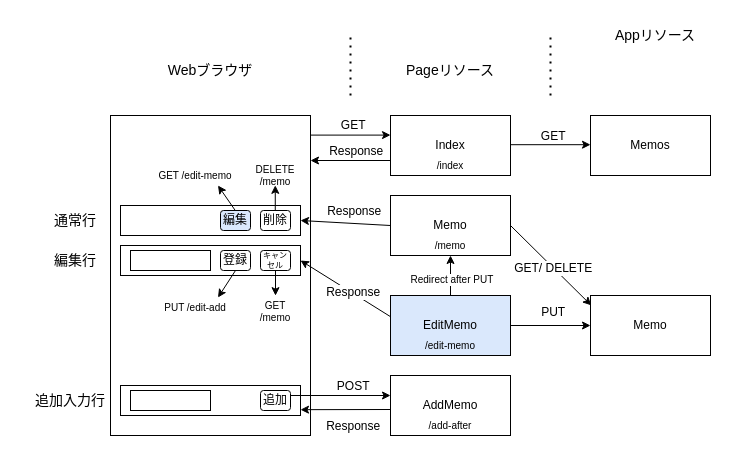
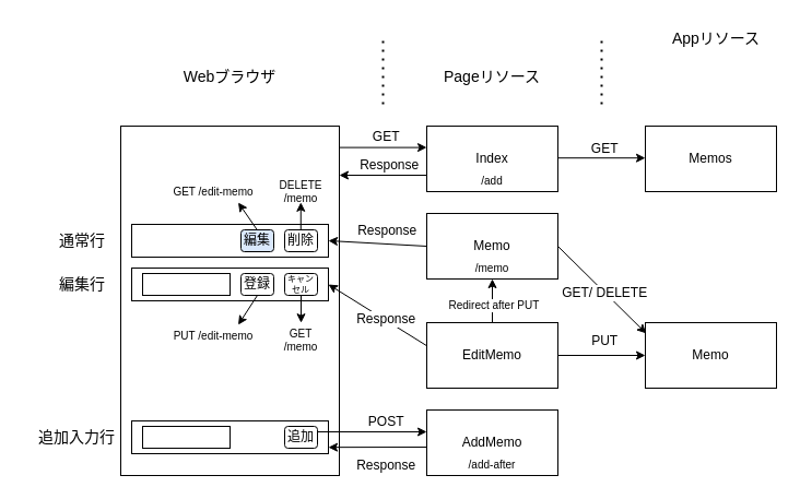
- <mxCell id="54" value="/index" style="text;html=1;strokeColor=none;fillColor=none;align=center;verticalAlign=middle;whiteSpace=wrap;rounded=0;fontSize=10;" vertex="1" parent="1"><mxGeometry x="405" y="155" width="90" height="20" as="geometry" /></mxCell>
+ <mxCell id="54" value="/add" style="text;html=1;strokeColor=none;fillColor=none;align=center;verticalAlign=middle;whiteSpace=wrap;rounded=0;fontSize=10;" vertex="1" parent="1"><mxGeometry x="405" y="155" width="90" height="20" as="geometry" /></mxCell>
- <mxCell id="25" value="PUT /edit-add" style="text;html=1;strokeColor=none;fillColor=none;align=center;verticalAlign=middle;whiteSpace=wrap;rounded=0;fontSize=10;" parent="1" vertex="1"><mxGeometry x="150" y="297" width="90" height="20" as="geometry" /></mxCell>
+ <mxCell id="25" value="PUT /edit-memo" style="text;html=1;strokeColor=none;fillColor=none;align=center;verticalAlign=middle;whiteSpace=wrap;rounded=0;fontSize=10;" parent="1" vertex="1"><mxGeometry x="150" y="297" width="90" height="20" as="geometry" /></mxCell>
- <mxCell id="6" value="EditMemo" style="rounded=0;whiteSpace=wrap;html=1;fillColor=#dae8fc;" parent="1" vertex="1"><mxGeometry x="390" y="295" width="120" height="60" as="geometry" /></mxCell>
+ <mxCell id="6" value="EditMemo" style="rounded=0;whiteSpace=wrap;html=1;" parent="1" vertex="1"><mxGeometry x="390" y="295" width="120" height="60" as="geometry" /></mxCell>
- <mxCell id="56" value="/edit-memo" style="text;html=1;strokeColor=none;fillColor=none;align=center;verticalAlign=middle;whiteSpace=wrap;rounded=0;fontSize=10;" vertex="1" parent="1"><mxGeometry x="405" y="335" width="90" height="20" as="geometry" /></mxCell>
